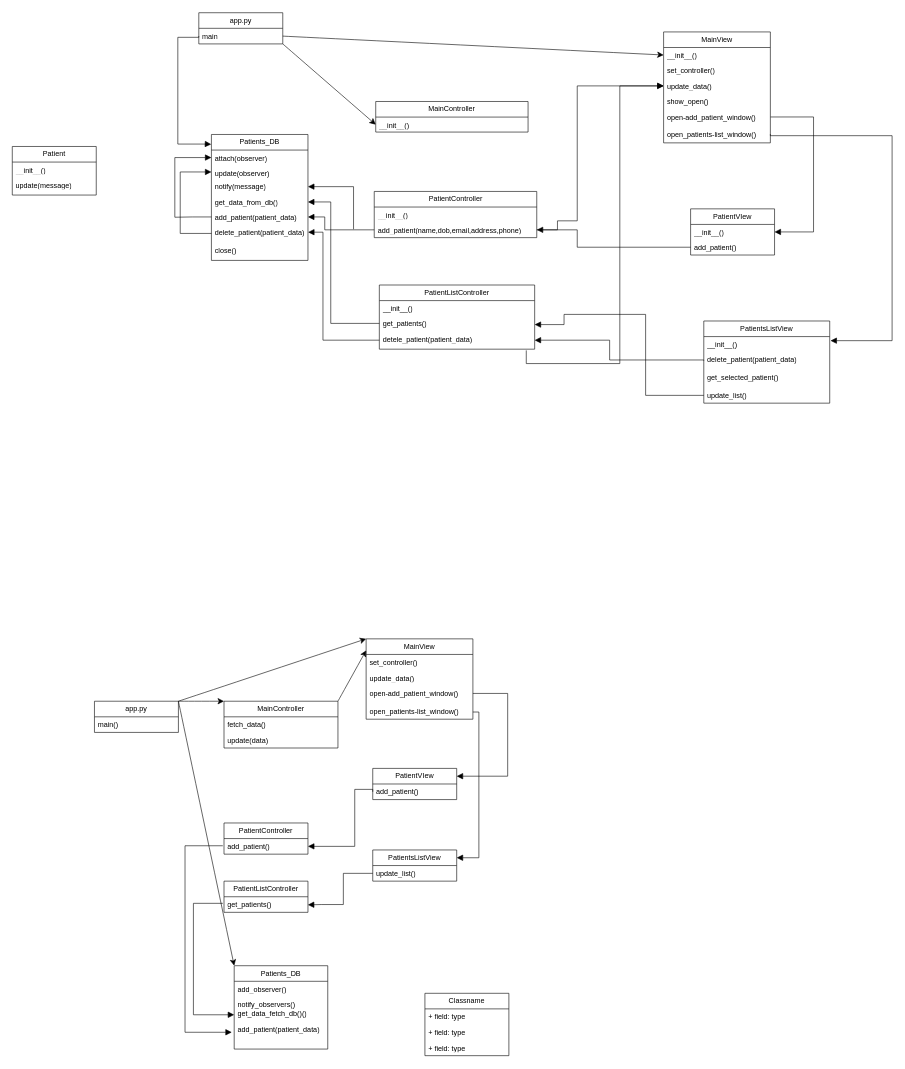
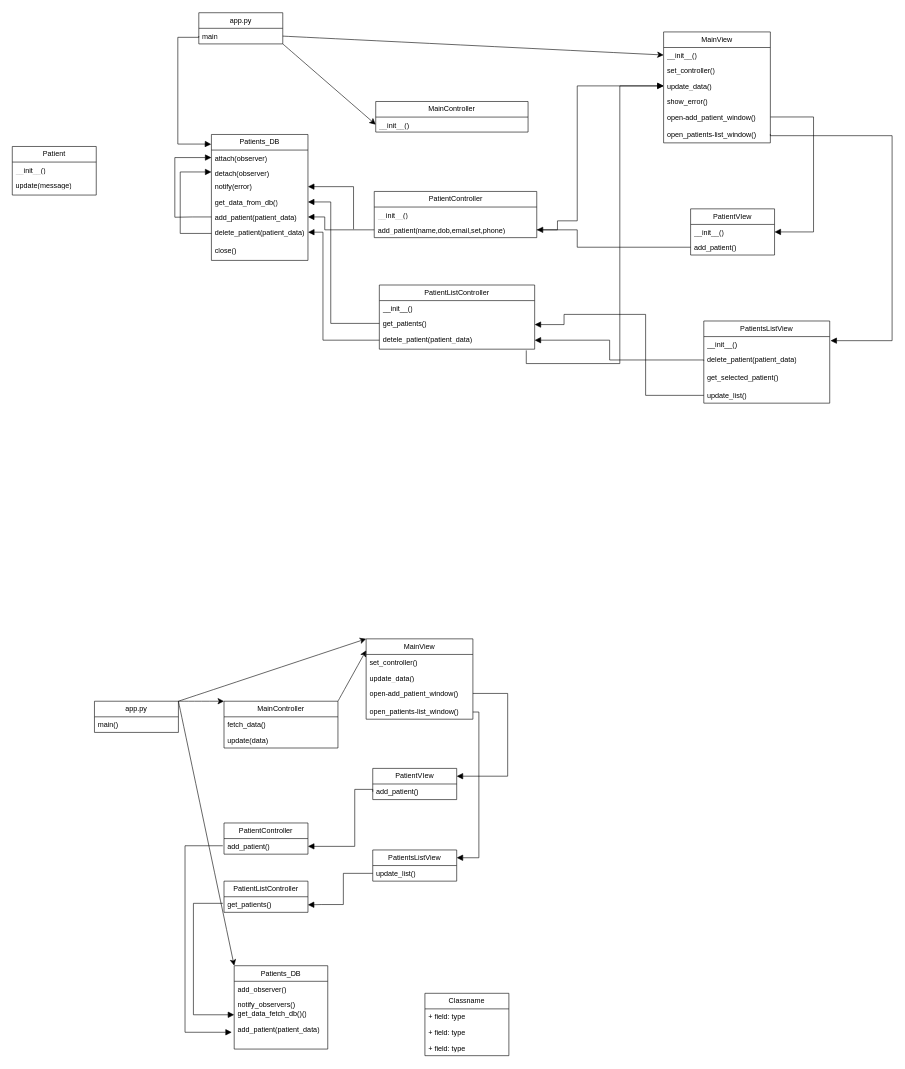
- <mxCell id="72" value="show_open()" style="text;strokeColor=none;fillColor=none;align=left;verticalAlign=top;spacingLeft=4;spacingRight=4;overflow=hidden;rotatable=0;points=[[0,0.5],[1,0.5]];portConstraint=eastwest;whiteSpace=wrap;html=1;" parent="68" vertex="1"><mxGeometry y="103" width="178" height="26" as="geometry" /></mxCell>
+ <mxCell id="72" value="show_error()" style="text;strokeColor=none;fillColor=none;align=left;verticalAlign=top;spacingLeft=4;spacingRight=4;overflow=hidden;rotatable=0;points=[[0,0.5],[1,0.5]];portConstraint=eastwest;whiteSpace=wrap;html=1;" parent="68" vertex="1"><mxGeometry y="103" width="178" height="26" as="geometry" /></mxCell>
- <mxCell id="60" value="update(observer)&lt;div&gt;&lt;br&gt;&lt;/div&gt;" style="text;strokeColor=none;fillColor=none;align=left;verticalAlign=top;spacingLeft=4;spacingRight=4;overflow=hidden;rotatable=0;points=[[0,0.5],[1,0.5]];portConstraint=eastwest;whiteSpace=wrap;html=1;" parent="58" vertex="1"><mxGeometry y="51" width="161" height="23" as="geometry" /></mxCell>
+ <mxCell id="60" value="detach(observer)&lt;div&gt;&lt;br&gt;&lt;/div&gt;" style="text;strokeColor=none;fillColor=none;align=left;verticalAlign=top;spacingLeft=4;spacingRight=4;overflow=hidden;rotatable=0;points=[[0,0.5],[1,0.5]];portConstraint=eastwest;whiteSpace=wrap;html=1;" parent="58" vertex="1"><mxGeometry y="51" width="161" height="23" as="geometry" /></mxCell>
- <mxCell id="61" value="notify(message)" style="text;strokeColor=none;fillColor=none;align=left;verticalAlign=top;spacingLeft=4;spacingRight=4;overflow=hidden;rotatable=0;points=[[0,0.5],[1,0.5]];portConstraint=eastwest;whiteSpace=wrap;html=1;" parent="58" vertex="1"><mxGeometry y="74" width="161" height="26" as="geometry" /></mxCell>
+ <mxCell id="61" value="notify(error)" style="text;strokeColor=none;fillColor=none;align=left;verticalAlign=top;spacingLeft=4;spacingRight=4;overflow=hidden;rotatable=0;points=[[0,0.5],[1,0.5]];portConstraint=eastwest;whiteSpace=wrap;html=1;" parent="58" vertex="1"><mxGeometry y="74" width="161" height="26" as="geometry" /></mxCell>
- <mxCell id="57" value="add_patient(name,dob,email,address,phone)" style="text;strokeColor=none;fillColor=none;align=left;verticalAlign=top;spacingLeft=4;spacingRight=4;overflow=hidden;rotatable=0;points=[[0,0.5],[1,0.5]];portConstraint=eastwest;whiteSpace=wrap;html=1;" parent="55" vertex="1"><mxGeometry y="51" width="271" height="26" as="geometry" /></mxCell>
+ <mxCell id="57" value="add_patient(name,dob,email,set,phone)" style="text;strokeColor=none;fillColor=none;align=left;verticalAlign=top;spacingLeft=4;spacingRight=4;overflow=hidden;rotatable=0;points=[[0,0.5],[1,0.5]];portConstraint=eastwest;whiteSpace=wrap;html=1;" parent="55" vertex="1"><mxGeometry y="51" width="271" height="26" as="geometry" /></mxCell>
